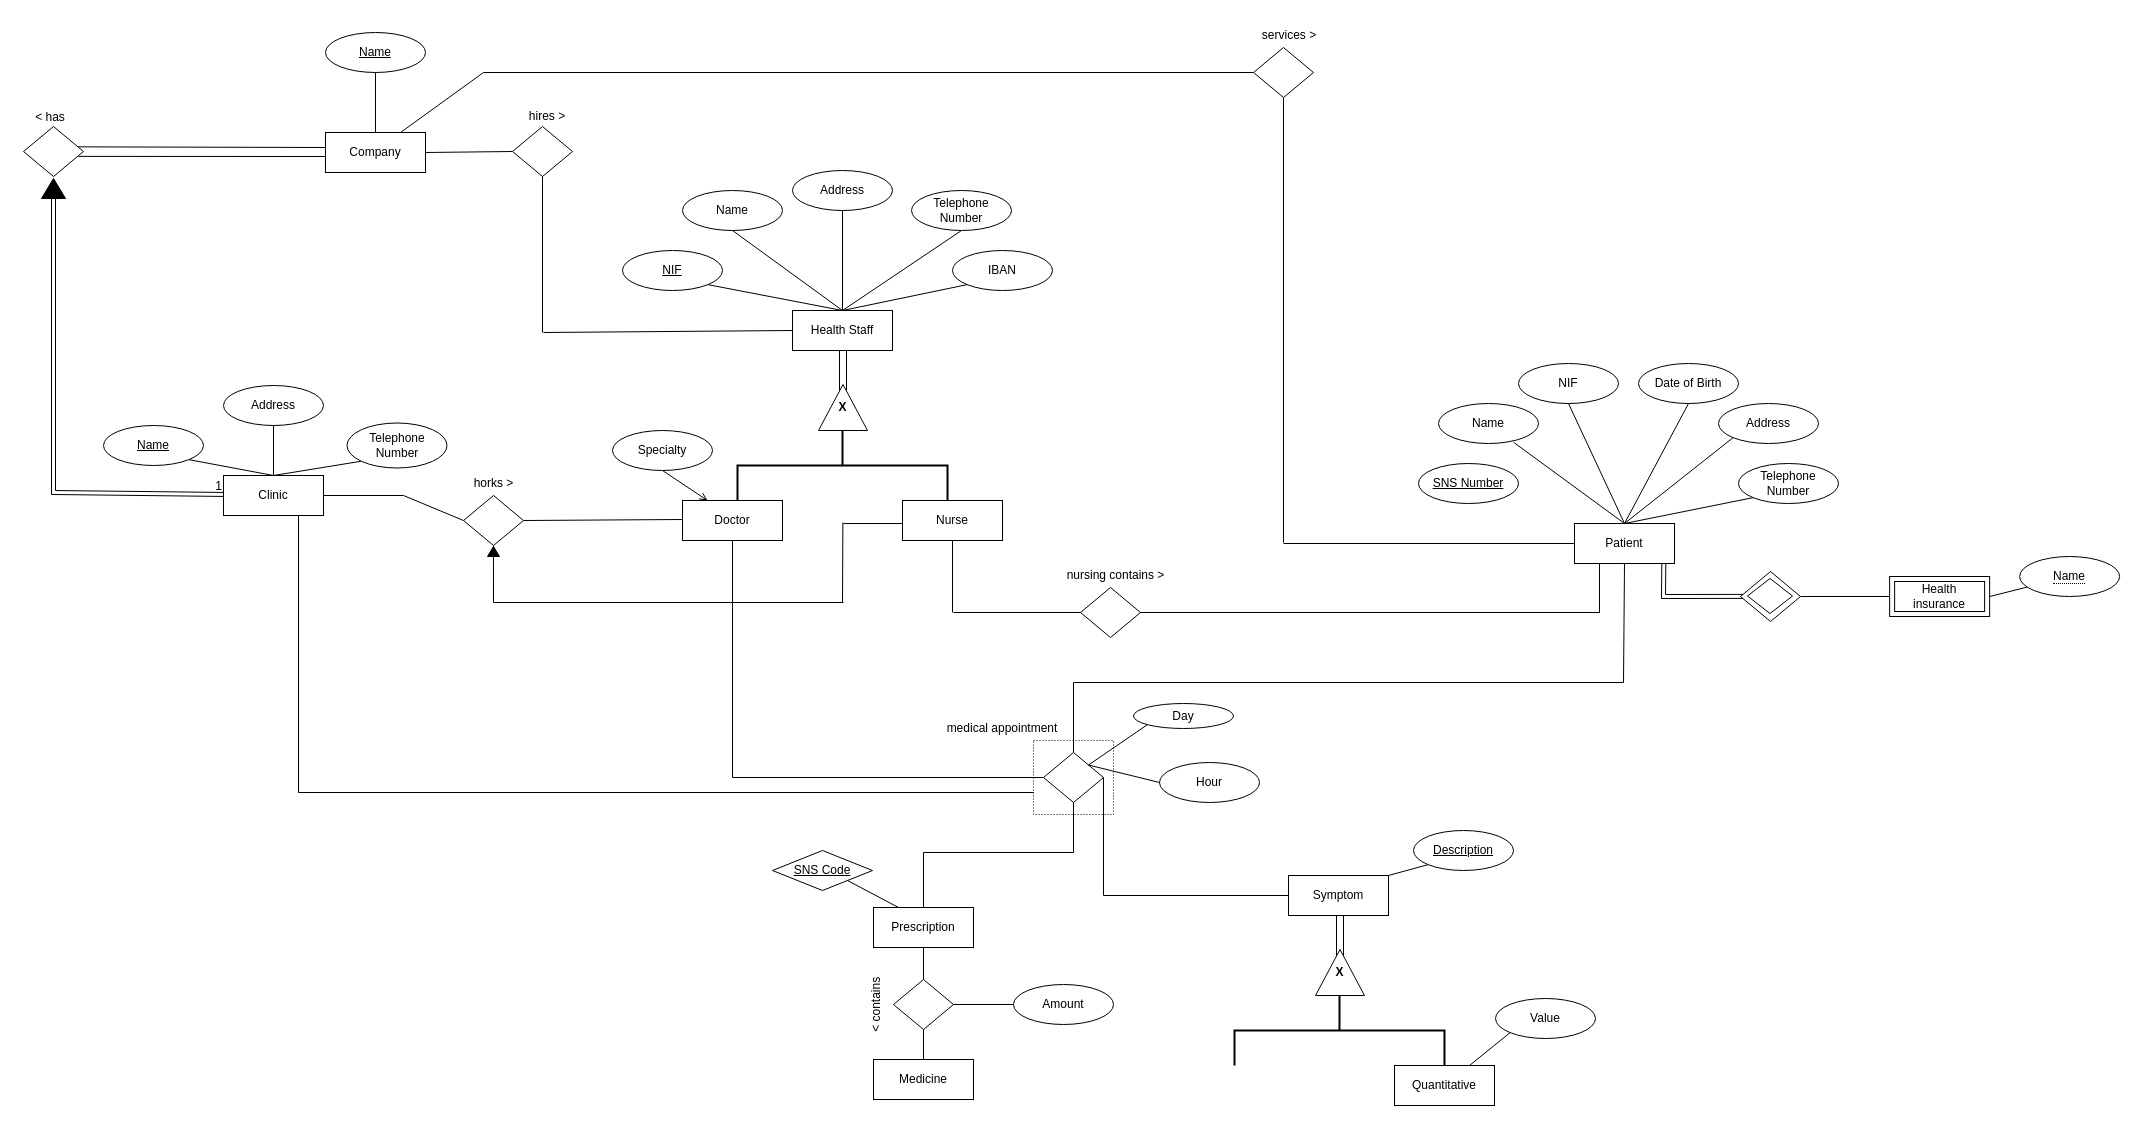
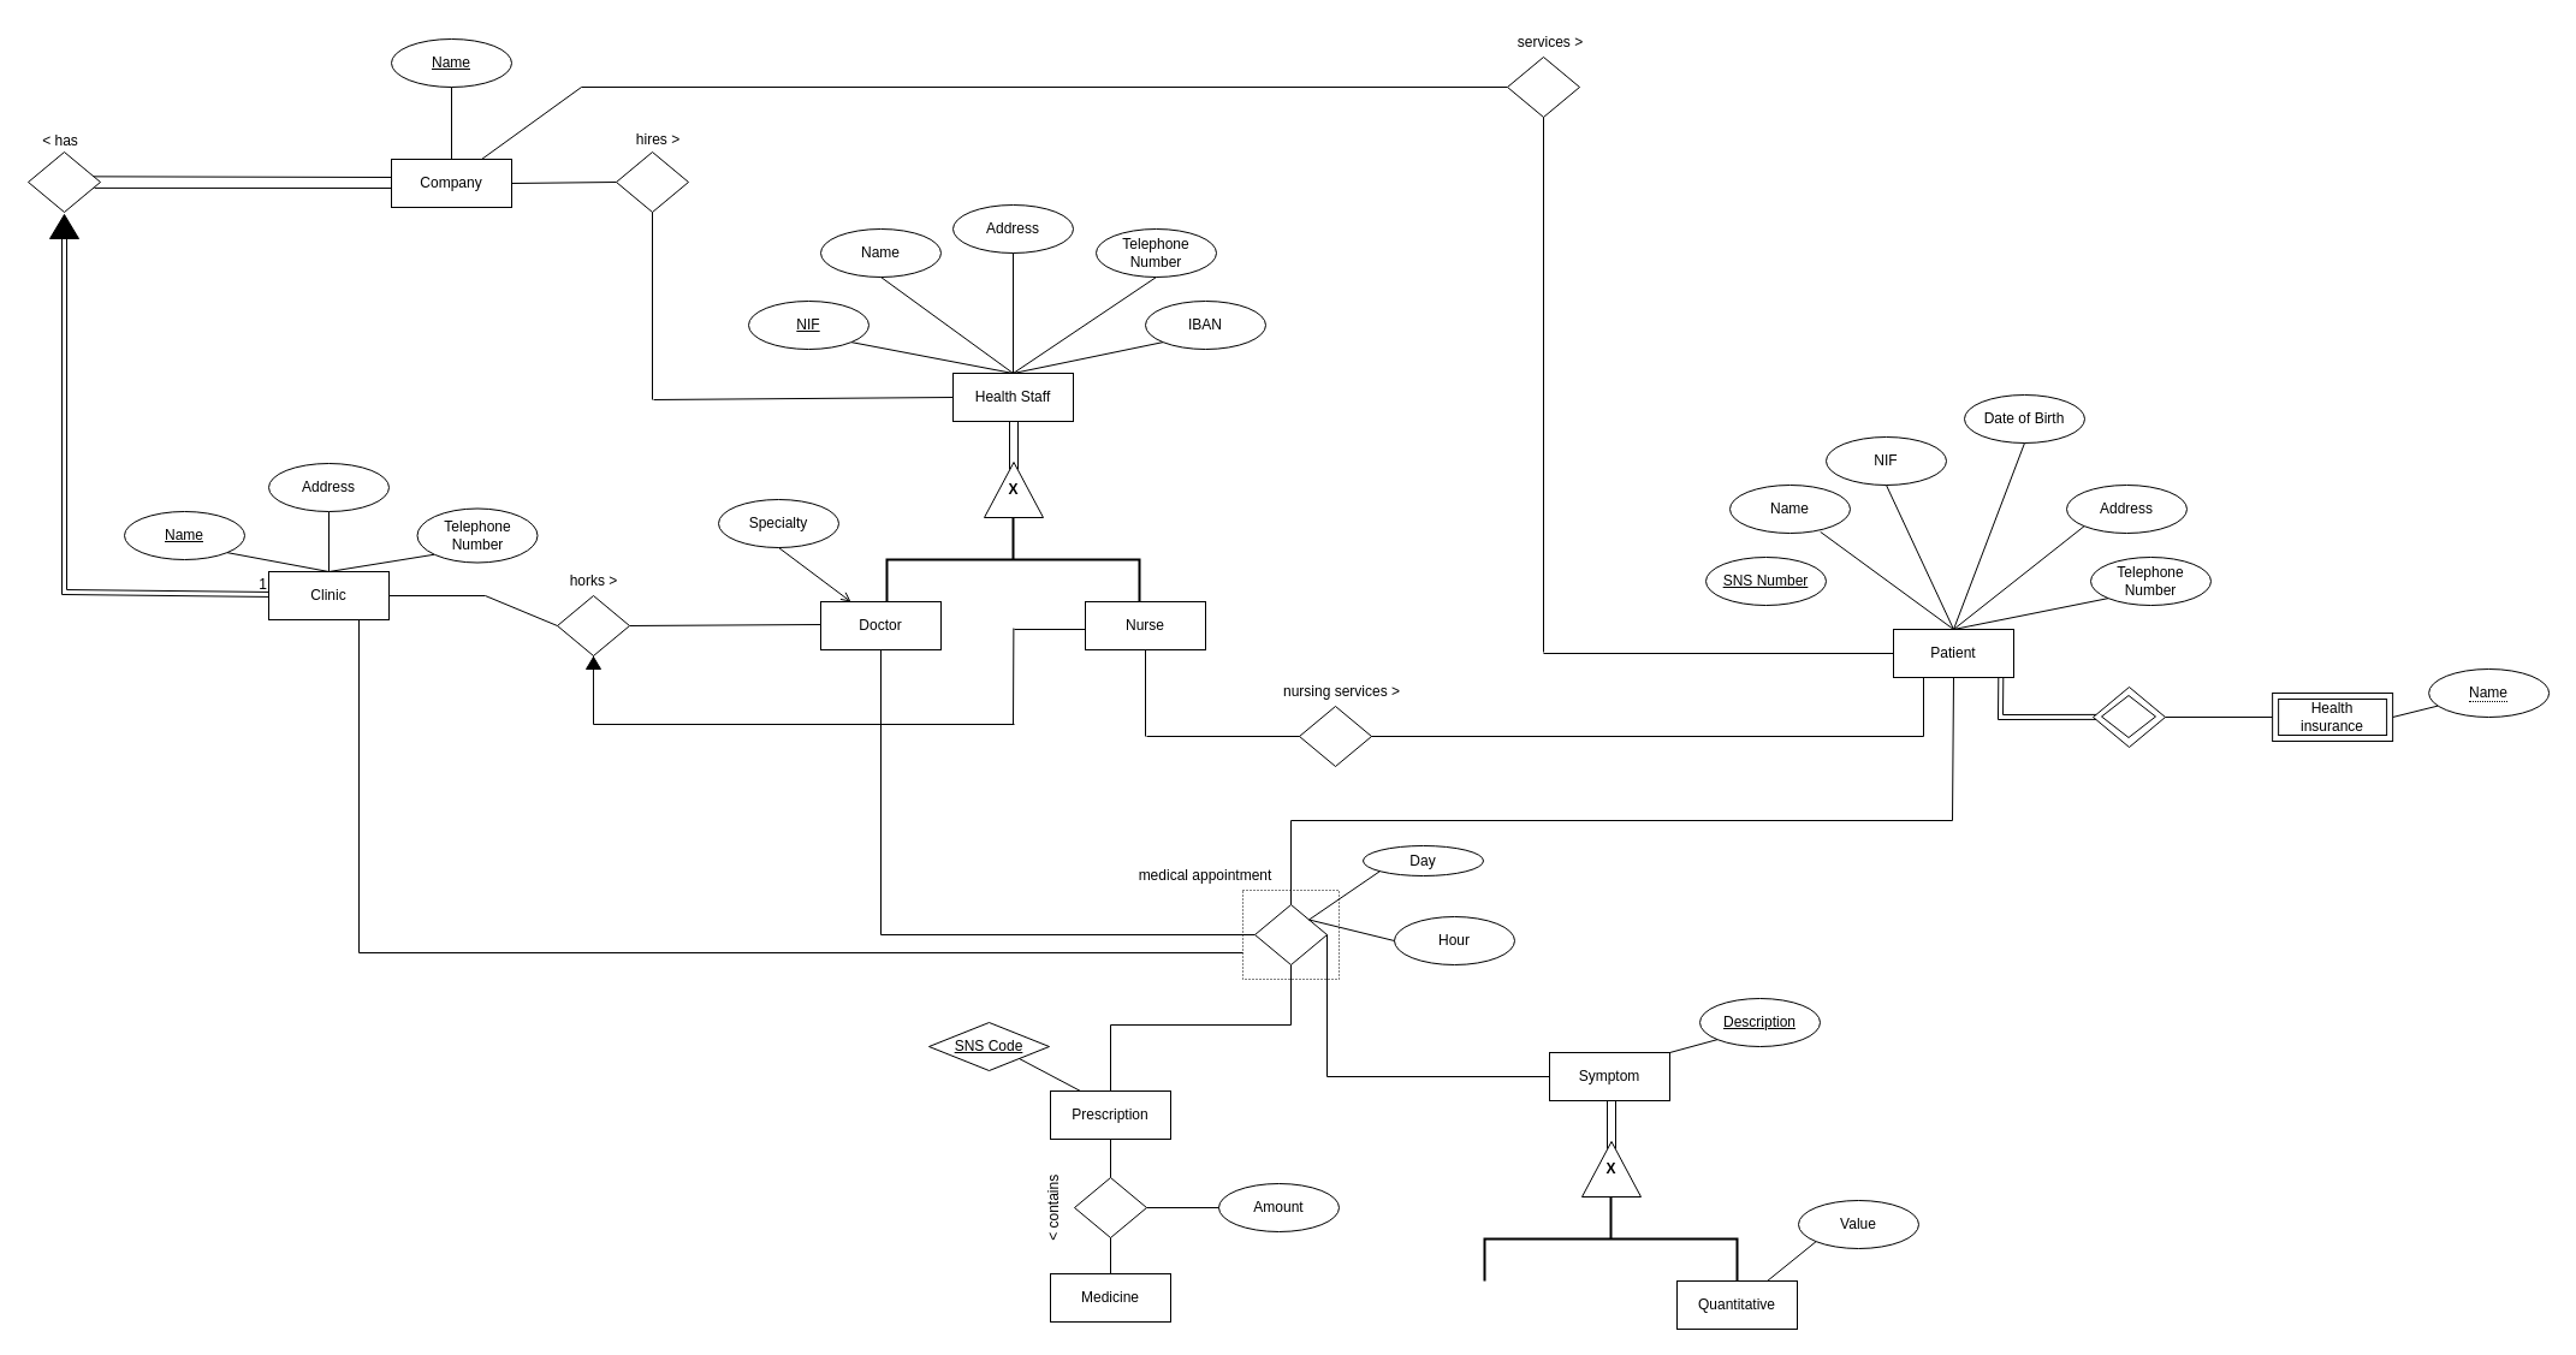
- <mxCell id="29" value="Date of Birth" style="ellipse;whiteSpace=wrap;html=1;align=center;" parent="1" vertex="1"><mxGeometry x="1638" y="363" width="100" height="40" as="geometry" /></mxCell>
+ <mxCell id="29" value="Date of Birth" style="ellipse;whiteSpace=wrap;html=1;align=center;" parent="1" vertex="1"><mxGeometry x="1633" y="328" width="100" height="40" as="geometry" /></mxCell>
- <mxCell id="39" value="Specialty" style="ellipse;whiteSpace=wrap;html=1;align=center;" parent="1" vertex="1"><mxGeometry x="612" y="430" width="100" height="40" as="geometry" /></mxCell>
+ <mxCell id="39" value="Specialty" style="ellipse;whiteSpace=wrap;html=1;align=center;" parent="1" vertex="1"><mxGeometry x="597" y="415" width="100" height="40" as="geometry" /></mxCell>
- <mxCell id="66" value="nursing contains &amp;gt;" style="text;strokeColor=none;align=center;fillColor=none;html=1;verticalAlign=middle;whiteSpace=wrap;rounded=0;" parent="1" vertex="1"><mxGeometry x="1060" y="560" width="111" height="30" as="geometry" /></mxCell>
+ <mxCell id="66" value="nursing services &amp;gt;" style="text;strokeColor=none;align=center;fillColor=none;html=1;verticalAlign=middle;whiteSpace=wrap;rounded=0;" parent="1" vertex="1"><mxGeometry x="1060" y="560" width="111" height="30" as="geometry" /></mxCell>
